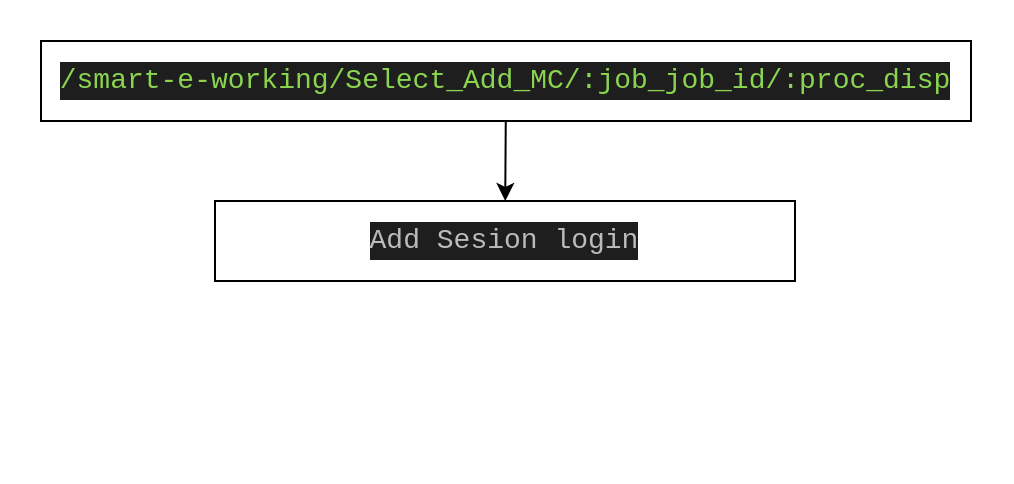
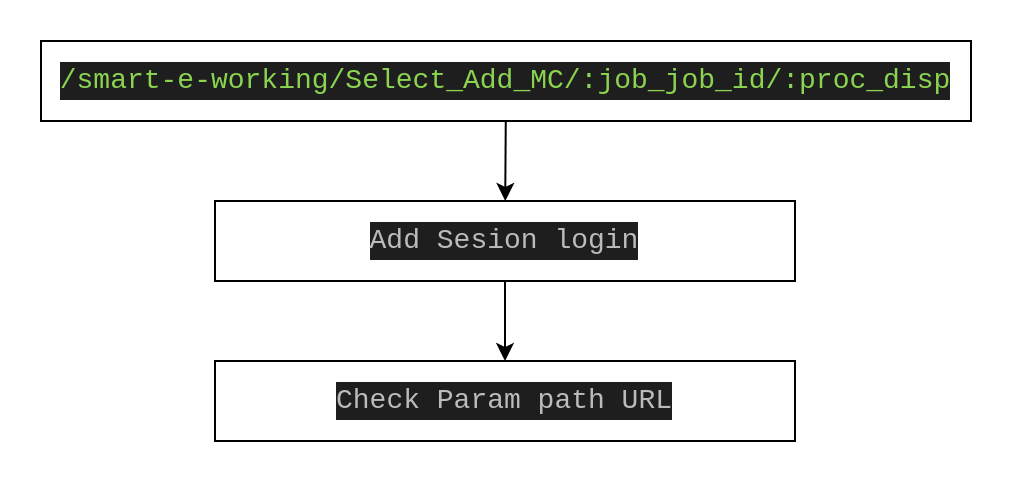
+ <mxCell id="2" value="" style="edgeStyle=none;html=1;" edge="1" parent="1" source="3" target="6"><mxGeometry relative="1" as="geometry" /></mxCell>
+ <mxCell id="6" value="&lt;div style=&quot;color: rgb(187, 187, 187); background-color: rgb(30, 30, 30); font-family: Consolas, &amp;quot;Courier New&amp;quot;, monospace; font-size: 14px; line-height: 19px;&quot;&gt;Check Param path URL&lt;/div&gt;" style="rounded=0;whiteSpace=wrap;html=1;" vertex="1" parent="1"><mxGeometry x="107" y="180" width="290" height="40" as="geometry" /></mxCell>
